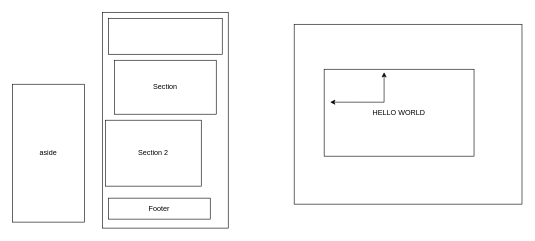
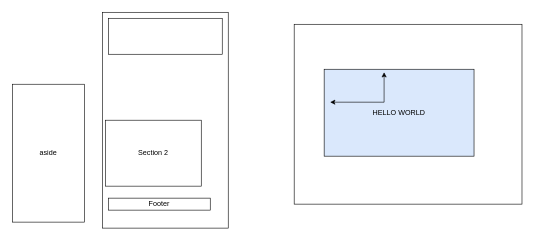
- <mxCell id="4" value="Section" style="rounded=0;whiteSpace=wrap;html=1;" vertex="1" parent="1"><mxGeometry x="190" y="100" width="170" height="90" as="geometry" /></mxCell>
- <mxCell id="9" value="HELLO WORLD" style="rounded=0;whiteSpace=wrap;html=1;" vertex="1" parent="1"><mxGeometry x="540" y="115" width="250" height="145" as="geometry" /></mxCell>
+ <mxCell id="9" value="HELLO WORLD" style="rounded=0;whiteSpace=wrap;html=1;fillColor=#dae8fc;" vertex="1" parent="1"><mxGeometry x="540" y="115" width="250" height="145" as="geometry" /></mxCell>
- <mxCell id="6" value="Footer" style="rounded=0;whiteSpace=wrap;html=1;" vertex="1" parent="1"><mxGeometry x="180" y="330" width="170" height="35" as="geometry" /></mxCell>
+ <mxCell id="6" value="Footer" style="rounded=0;whiteSpace=wrap;html=1;" vertex="1" parent="1"><mxGeometry x="180" y="330" width="170" height="20" as="geometry" /></mxCell>
